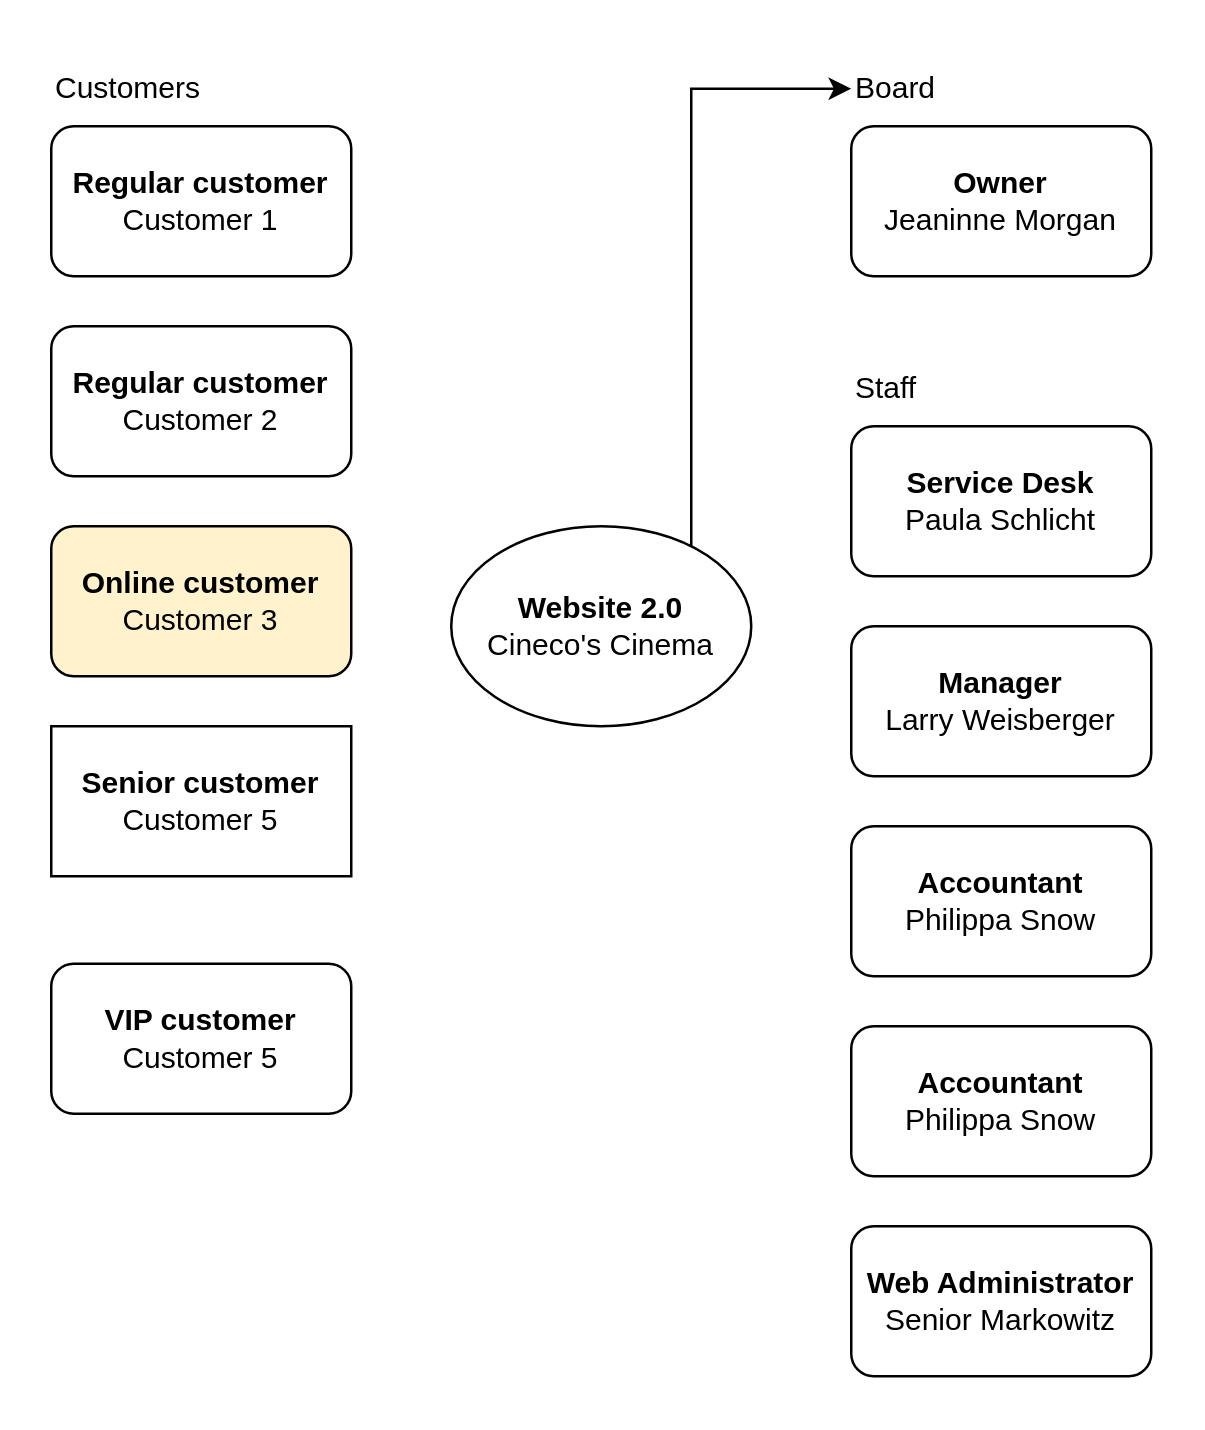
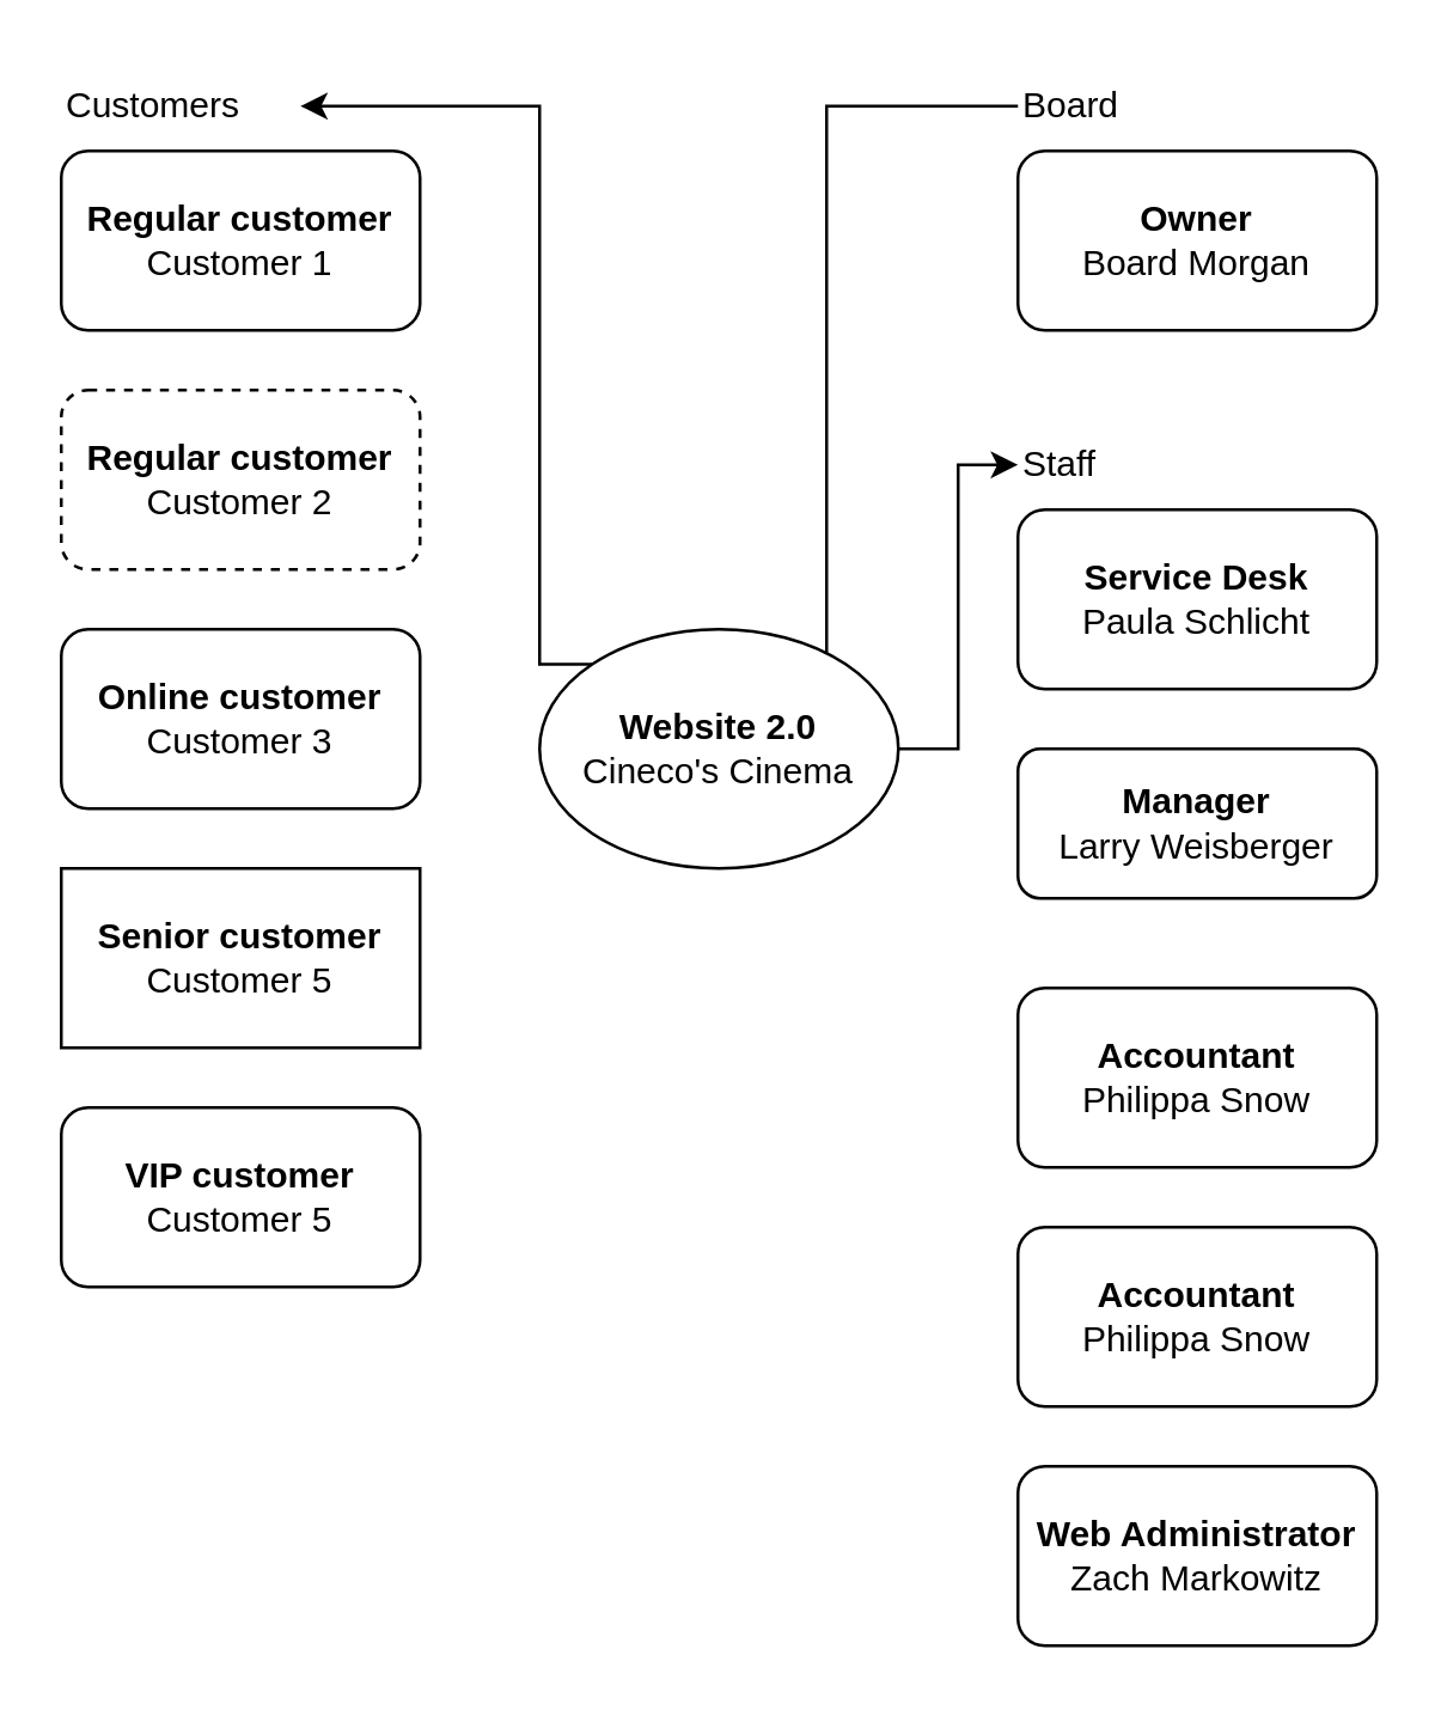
- <mxCell id="2" style="edgeStyle=orthogonalEdgeStyle;rounded=0;orthogonalLoop=1;jettySize=auto;html=1;exitX=1;exitY=0;exitDx=0;exitDy=0;entryX=0;entryY=0.5;entryDx=0;entryDy=0;" edge="1" parent="1" source="5" target="10"><mxGeometry relative="1" as="geometry"><Array as="points"><mxPoint x="276" y="35" /></Array></mxGeometry></mxCell>
+ <mxCell id="2" style="edgeStyle=orthogonalEdgeStyle;rounded=0;orthogonalLoop=1;jettySize=auto;html=1;exitX=1;exitY=0;exitDx=0;exitDy=0;entryX=0;entryY=0.5;entryDx=0;entryDy=0;endArrow=none;" edge="1" parent="1" source="5" target="10"><mxGeometry relative="1" as="geometry"><Array as="points"><mxPoint x="276" y="35" /></Array></mxGeometry></mxCell>
- <mxCell id="6" value="&lt;div align=&quot;center&quot;&gt;&lt;b&gt;Owner&lt;/b&gt;&lt;br&gt;Jeaninne Morgan&lt;br&gt;&lt;/div&gt;" style="rounded=1;whiteSpace=wrap;html=1;align=center;labelPadding=0;" vertex="1" parent="1"><mxGeometry x="340" y="50" width="120" height="60" as="geometry" /></mxCell>
+ <mxCell id="6" value="&lt;div align=&quot;center&quot;&gt;&lt;b&gt;Owner&lt;/b&gt;&lt;br&gt;Board Morgan&lt;br&gt;&lt;/div&gt;" style="rounded=1;whiteSpace=wrap;html=1;align=center;labelPadding=0;" vertex="1" parent="1"><mxGeometry x="340" y="50" width="120" height="60" as="geometry" /></mxCell>
+ <mxCell id="4" style="edgeStyle=orthogonalEdgeStyle;rounded=0;orthogonalLoop=1;jettySize=auto;html=1;exitX=0;exitY=0;exitDx=0;exitDy=0;entryX=1;entryY=0.5;entryDx=0;entryDy=0;" edge="1" parent="1" source="5" target="13"><mxGeometry relative="1" as="geometry"><Array as="points"><mxPoint x="180" y="222" /><mxPoint x="180" y="35" /></Array></mxGeometry></mxCell>
- <mxCell id="15" value="&lt;div&gt;&lt;b&gt;Regular customer&lt;/b&gt;&lt;/div&gt;&lt;div&gt;Customer 2&lt;br&gt;&lt;/div&gt;" style="rounded=1;whiteSpace=wrap;html=1;" vertex="1" parent="1"><mxGeometry x="20" y="130" width="120" height="60" as="geometry" /></mxCell>
+ <mxCell id="15" value="&lt;div&gt;&lt;b&gt;Regular customer&lt;/b&gt;&lt;/div&gt;&lt;div&gt;Customer 2&lt;br&gt;&lt;/div&gt;" style="rounded=1;whiteSpace=wrap;html=1;dashed=1;" vertex="1" parent="1"><mxGeometry x="20" y="130" width="120" height="60" as="geometry" /></mxCell>
+ <mxCell id="3" style="edgeStyle=orthogonalEdgeStyle;rounded=0;orthogonalLoop=1;jettySize=auto;html=1;exitX=1;exitY=0.5;exitDx=0;exitDy=0;" edge="1" parent="1" source="5" target="11"><mxGeometry relative="1" as="geometry"><Array as="points"><mxPoint x="320" y="250" /><mxPoint x="320" y="155" /></Array></mxGeometry></mxCell>
- <mxCell id="16" value="&lt;div&gt;&lt;b&gt;Online customer&lt;/b&gt;&lt;/div&gt;&lt;div&gt;Customer 3&lt;br&gt;&lt;/div&gt;" style="rounded=1;whiteSpace=wrap;html=1;fillColor=#fff2cc;" vertex="1" parent="1"><mxGeometry x="20" y="210" width="120" height="60" as="geometry" /></mxCell>
+ <mxCell id="16" value="&lt;div&gt;&lt;b&gt;Online customer&lt;/b&gt;&lt;/div&gt;&lt;div&gt;Customer 3&lt;br&gt;&lt;/div&gt;" style="rounded=1;whiteSpace=wrap;html=1;" vertex="1" parent="1"><mxGeometry x="20" y="210" width="120" height="60" as="geometry" /></mxCell>
- <mxCell id="8" value="&lt;div&gt;&lt;b&gt;Manager&lt;/b&gt;&lt;/div&gt;&lt;div&gt;Larry Weisberger&lt;br&gt;&lt;/div&gt;" style="rounded=1;whiteSpace=wrap;html=1;" vertex="1" parent="1"><mxGeometry x="340" y="250" width="120" height="60" as="geometry" /></mxCell>
+ <mxCell id="8" value="&lt;div&gt;&lt;b&gt;Manager&lt;/b&gt;&lt;/div&gt;&lt;div&gt;Larry Weisberger&lt;br&gt;&lt;/div&gt;" style="rounded=1;whiteSpace=wrap;html=1;" vertex="1" parent="1"><mxGeometry x="340" y="250" width="120" height="50" as="geometry" /></mxCell>
- <mxCell id="18" value="&lt;div&gt;&lt;b&gt;VIP customer&lt;/b&gt;&lt;/div&gt;&lt;div&gt;Customer 5&lt;br&gt;&lt;/div&gt;" style="rounded=1;whiteSpace=wrap;html=1;" vertex="1" parent="1"><mxGeometry x="20" y="385" width="120" height="60" as="geometry" /></mxCell>
+ <mxCell id="18" value="&lt;div&gt;&lt;b&gt;VIP customer&lt;/b&gt;&lt;/div&gt;&lt;div&gt;Customer 5&lt;br&gt;&lt;/div&gt;" style="rounded=1;whiteSpace=wrap;html=1;" vertex="1" parent="1"><mxGeometry x="20" y="370" width="120" height="60" as="geometry" /></mxCell>
- <mxCell id="19" value="&lt;div&gt;&lt;b&gt;Web Administrator&lt;/b&gt;&lt;/div&gt;&lt;div&gt;Senior Markowitz&lt;br&gt;&lt;/div&gt;" style="rounded=1;whiteSpace=wrap;html=1;" vertex="1" parent="1"><mxGeometry x="340" y="490" width="120" height="60" as="geometry" /></mxCell>
+ <mxCell id="19" value="&lt;div&gt;&lt;b&gt;Web Administrator&lt;/b&gt;&lt;/div&gt;&lt;div&gt;Zach Markowitz&lt;br&gt;&lt;/div&gt;" style="rounded=1;whiteSpace=wrap;html=1;" vertex="1" parent="1"><mxGeometry x="340" y="490" width="120" height="60" as="geometry" /></mxCell>
